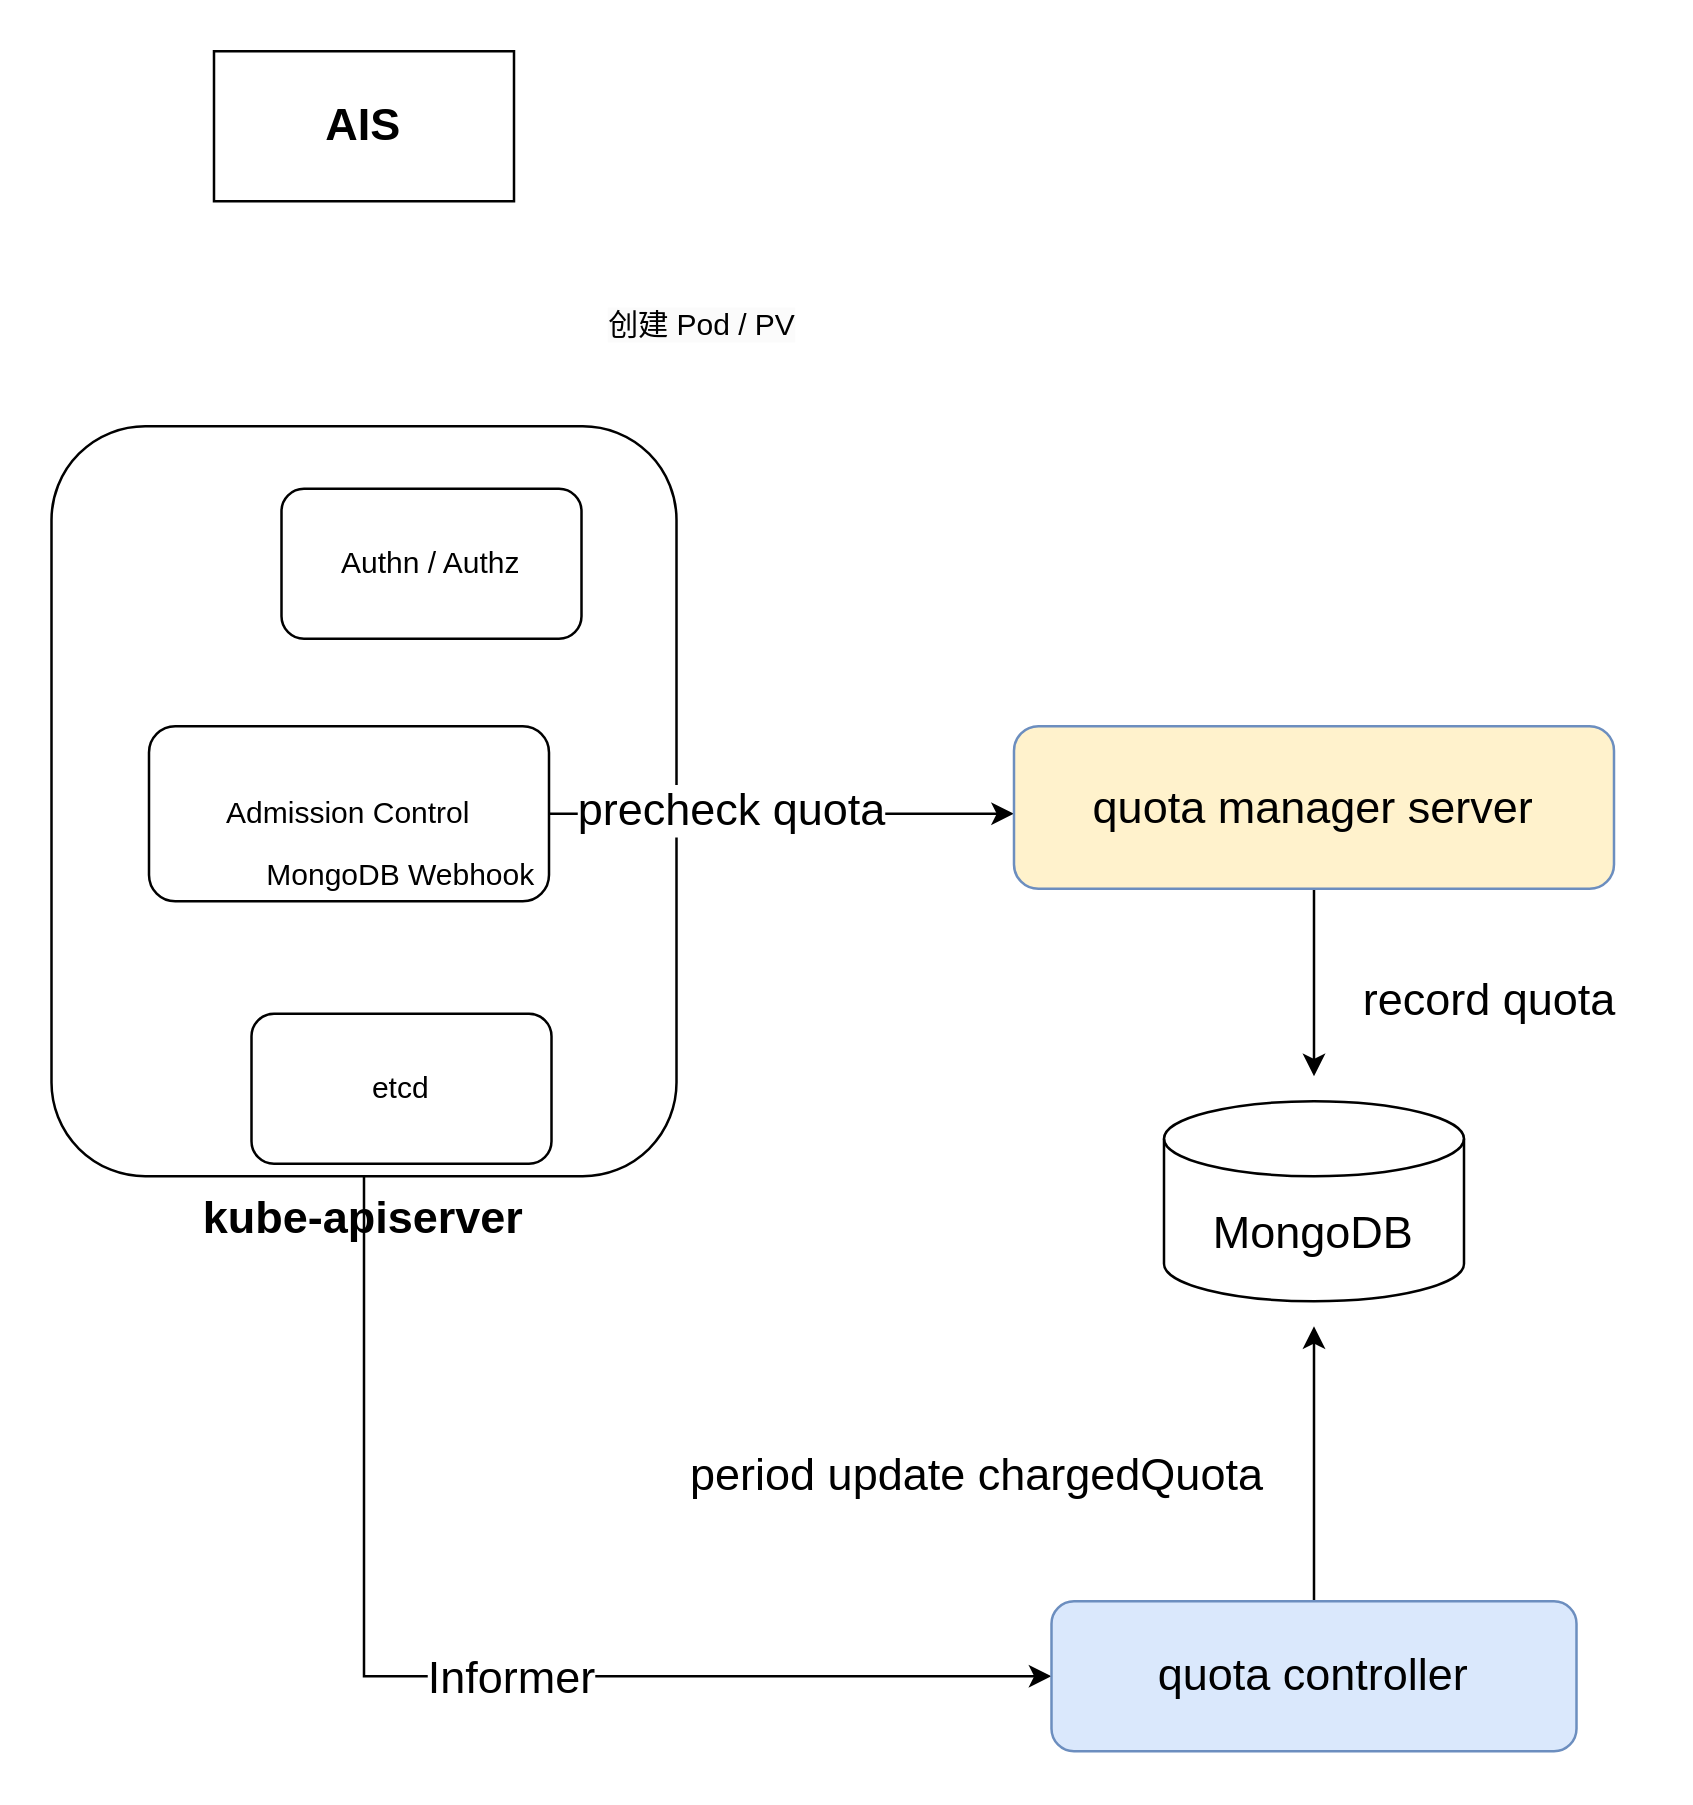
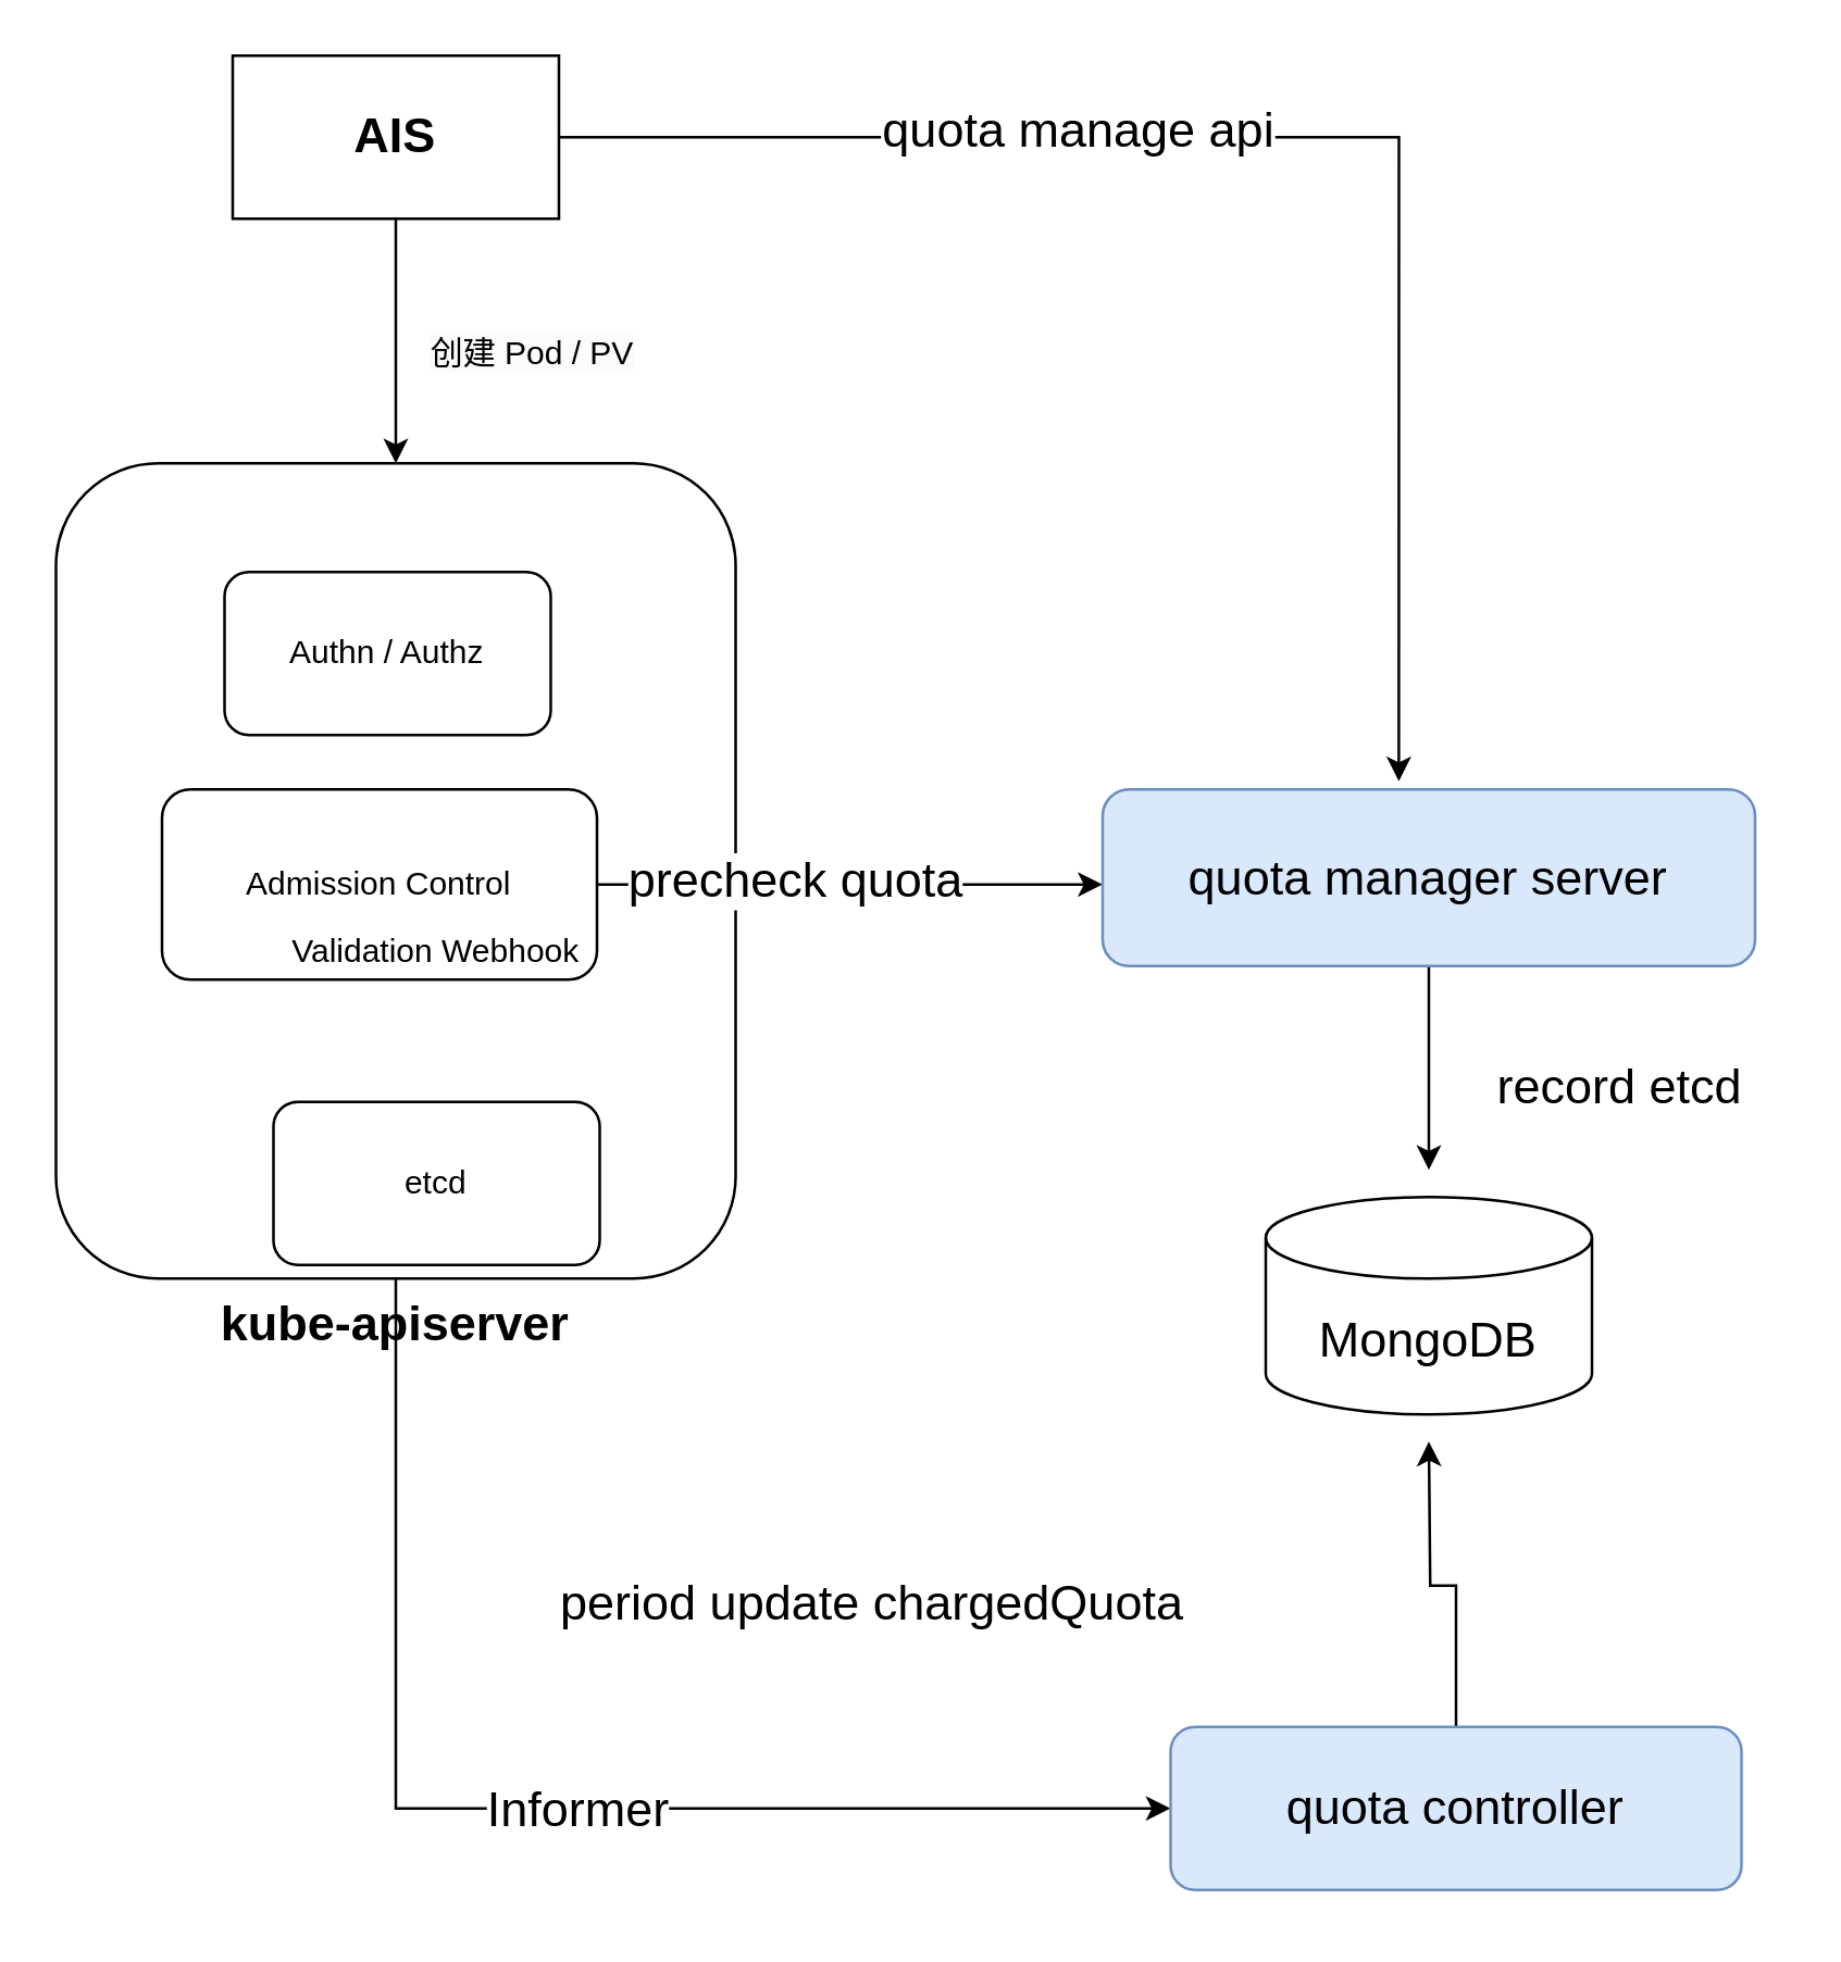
+ <mxCell id="2" style="edgeStyle=orthogonalEdgeStyle;rounded=0;orthogonalLoop=1;jettySize=auto;html=1;exitX=0.5;exitY=1;exitDx=0;exitDy=0;entryX=0.5;entryY=0;entryDx=0;entryDy=0;" edge="1" parent="1" source="5" target="8"><mxGeometry relative="1" as="geometry" /></mxCell>
- <mxCell id="9" value="&lt;meta charset=&quot;utf-8&quot;&gt;&lt;span style=&quot;color: rgb(0, 0, 0); font-family: Helvetica; font-size: 12px; font-style: normal; font-variant-ligatures: normal; font-variant-caps: normal; font-weight: 400; letter-spacing: normal; orphans: 2; text-align: center; text-indent: 0px; text-transform: none; widows: 2; word-spacing: 0px; -webkit-text-stroke-width: 0px; background-color: rgb(251, 251, 251); text-decoration-thickness: initial; text-decoration-style: initial; text-decoration-color: initial; float: none; display: inline !important;&quot;&gt;创建 Pod / PV&lt;/span&gt;" style="text;html=1;align=center;verticalAlign=middle;resizable=0;points=[];autosize=1;strokeColor=none;fillColor=none;" vertex="1" parent="1"><mxGeometry x="230" y="115" width="100" height="30" as="geometry" /></mxCell>
+ <mxCell id="9" value="&lt;meta charset=&quot;utf-8&quot;&gt;&lt;span style=&quot;color: rgb(0, 0, 0); font-family: Helvetica; font-size: 12px; font-style: normal; font-variant-ligatures: normal; font-variant-caps: normal; font-weight: 400; letter-spacing: normal; orphans: 2; text-align: center; text-indent: 0px; text-transform: none; widows: 2; word-spacing: 0px; -webkit-text-stroke-width: 0px; background-color: rgb(251, 251, 251); text-decoration-thickness: initial; text-decoration-style: initial; text-decoration-color: initial; float: none; display: inline !important;&quot;&gt;创建 Pod / PV&lt;/span&gt;" style="text;html=1;align=center;verticalAlign=middle;resizable=0;points=[];autosize=1;strokeColor=none;fillColor=none;" vertex="1" parent="1"><mxGeometry x="145" y="115" width="100" height="30" as="geometry" /></mxCell>
+ <mxCell id="3" style="edgeStyle=orthogonalEdgeStyle;rounded=0;orthogonalLoop=1;jettySize=auto;html=1;exitX=1;exitY=0.5;exitDx=0;exitDy=0;entryX=0.454;entryY=-0.046;entryDx=0;entryDy=0;entryPerimeter=0;fontSize=18;" edge="1" parent="1" source="5" target="17"><mxGeometry relative="1" as="geometry" /></mxCell>
+ <mxCell id="4" value="quota manage api" style="edgeLabel;html=1;align=center;verticalAlign=middle;resizable=0;points=[];fontSize=18;" vertex="1" connectable="0" parent="3"><mxGeometry x="-0.304" y="3" relative="1" as="geometry"><mxPoint as="offset" /></mxGeometry></mxCell>
- <mxCell id="10" value="Authn / Authz" style="rounded=1;whiteSpace=wrap;html=1;" vertex="1" parent="1"><mxGeometry x="112" y="195" width="120" height="60" as="geometry" /></mxCell>
+ <mxCell id="10" value="Authn / Authz" style="rounded=1;whiteSpace=wrap;html=1;" vertex="1" parent="1"><mxGeometry x="82" y="210" width="120" height="60" as="geometry" /></mxCell>
- <mxCell id="17" value="quota manager server" style="rounded=1;whiteSpace=wrap;html=1;fontSize=18;fillColor=#fff2cc;strokeColor=#6c8ebf;" vertex="1" parent="1"><mxGeometry x="405" y="290" width="240" height="65" as="geometry" /></mxCell>
+ <mxCell id="17" value="quota manager server" style="rounded=1;whiteSpace=wrap;html=1;fontSize=18;fillColor=#dae8fc;strokeColor=#6c8ebf;" vertex="1" parent="1"><mxGeometry x="405" y="290" width="240" height="65" as="geometry" /></mxCell>
- <mxCell id="14" value="MongoDB Webhook" style="text;html=1;strokeColor=none;fillColor=none;align=center;verticalAlign=middle;whiteSpace=wrap;rounded=0;" vertex="1" parent="1"><mxGeometry x="55" y="335" width="210" height="30" as="geometry" /></mxCell>
+ <mxCell id="14" value="Validation Webhook" style="text;html=1;strokeColor=none;fillColor=none;align=center;verticalAlign=middle;whiteSpace=wrap;rounded=0;" vertex="1" parent="1"><mxGeometry x="55" y="335" width="210" height="30" as="geometry" /></mxCell>
- <mxCell id="19" value="record quota" style="text;html=1;align=center;verticalAlign=middle;resizable=0;points=[];autosize=1;strokeColor=none;fillColor=none;fontSize=18;" vertex="1" parent="1"><mxGeometry x="535" y="380" width="120" height="40" as="geometry" /></mxCell>
+ <mxCell id="19" value="record etcd" style="text;html=1;align=center;verticalAlign=middle;resizable=0;points=[];autosize=1;strokeColor=none;fillColor=none;fontSize=18;" vertex="1" parent="1"><mxGeometry x="535" y="380" width="120" height="40" as="geometry" /></mxCell>
- <mxCell id="22" value="period update chargedQuota" style="text;html=1;align=center;verticalAlign=middle;resizable=0;points=[];autosize=1;strokeColor=none;fillColor=none;fontSize=18;" vertex="1" parent="1"><mxGeometry x="265" y="570" width="250" height="40" as="geometry" /></mxCell>
+ <mxCell id="22" value="period update chargedQuota" style="text;html=1;align=center;verticalAlign=middle;resizable=0;points=[];autosize=1;strokeColor=none;fillColor=none;fontSize=18;" vertex="1" parent="1"><mxGeometry x="195" y="570" width="250" height="40" as="geometry" /></mxCell>
- <mxCell id="21" value="quota controller" style="rounded=1;whiteSpace=wrap;html=1;fontSize=18;fillColor=#dae8fc;strokeColor=#6c8ebf;" vertex="1" parent="1"><mxGeometry x="420" y="640" width="210" height="60" as="geometry" /></mxCell>
+ <mxCell id="21" value="quota controller" style="rounded=1;whiteSpace=wrap;html=1;fontSize=18;fillColor=#dae8fc;strokeColor=#6c8ebf;" vertex="1" parent="1"><mxGeometry x="430" y="635" width="210" height="60" as="geometry" /></mxCell>
